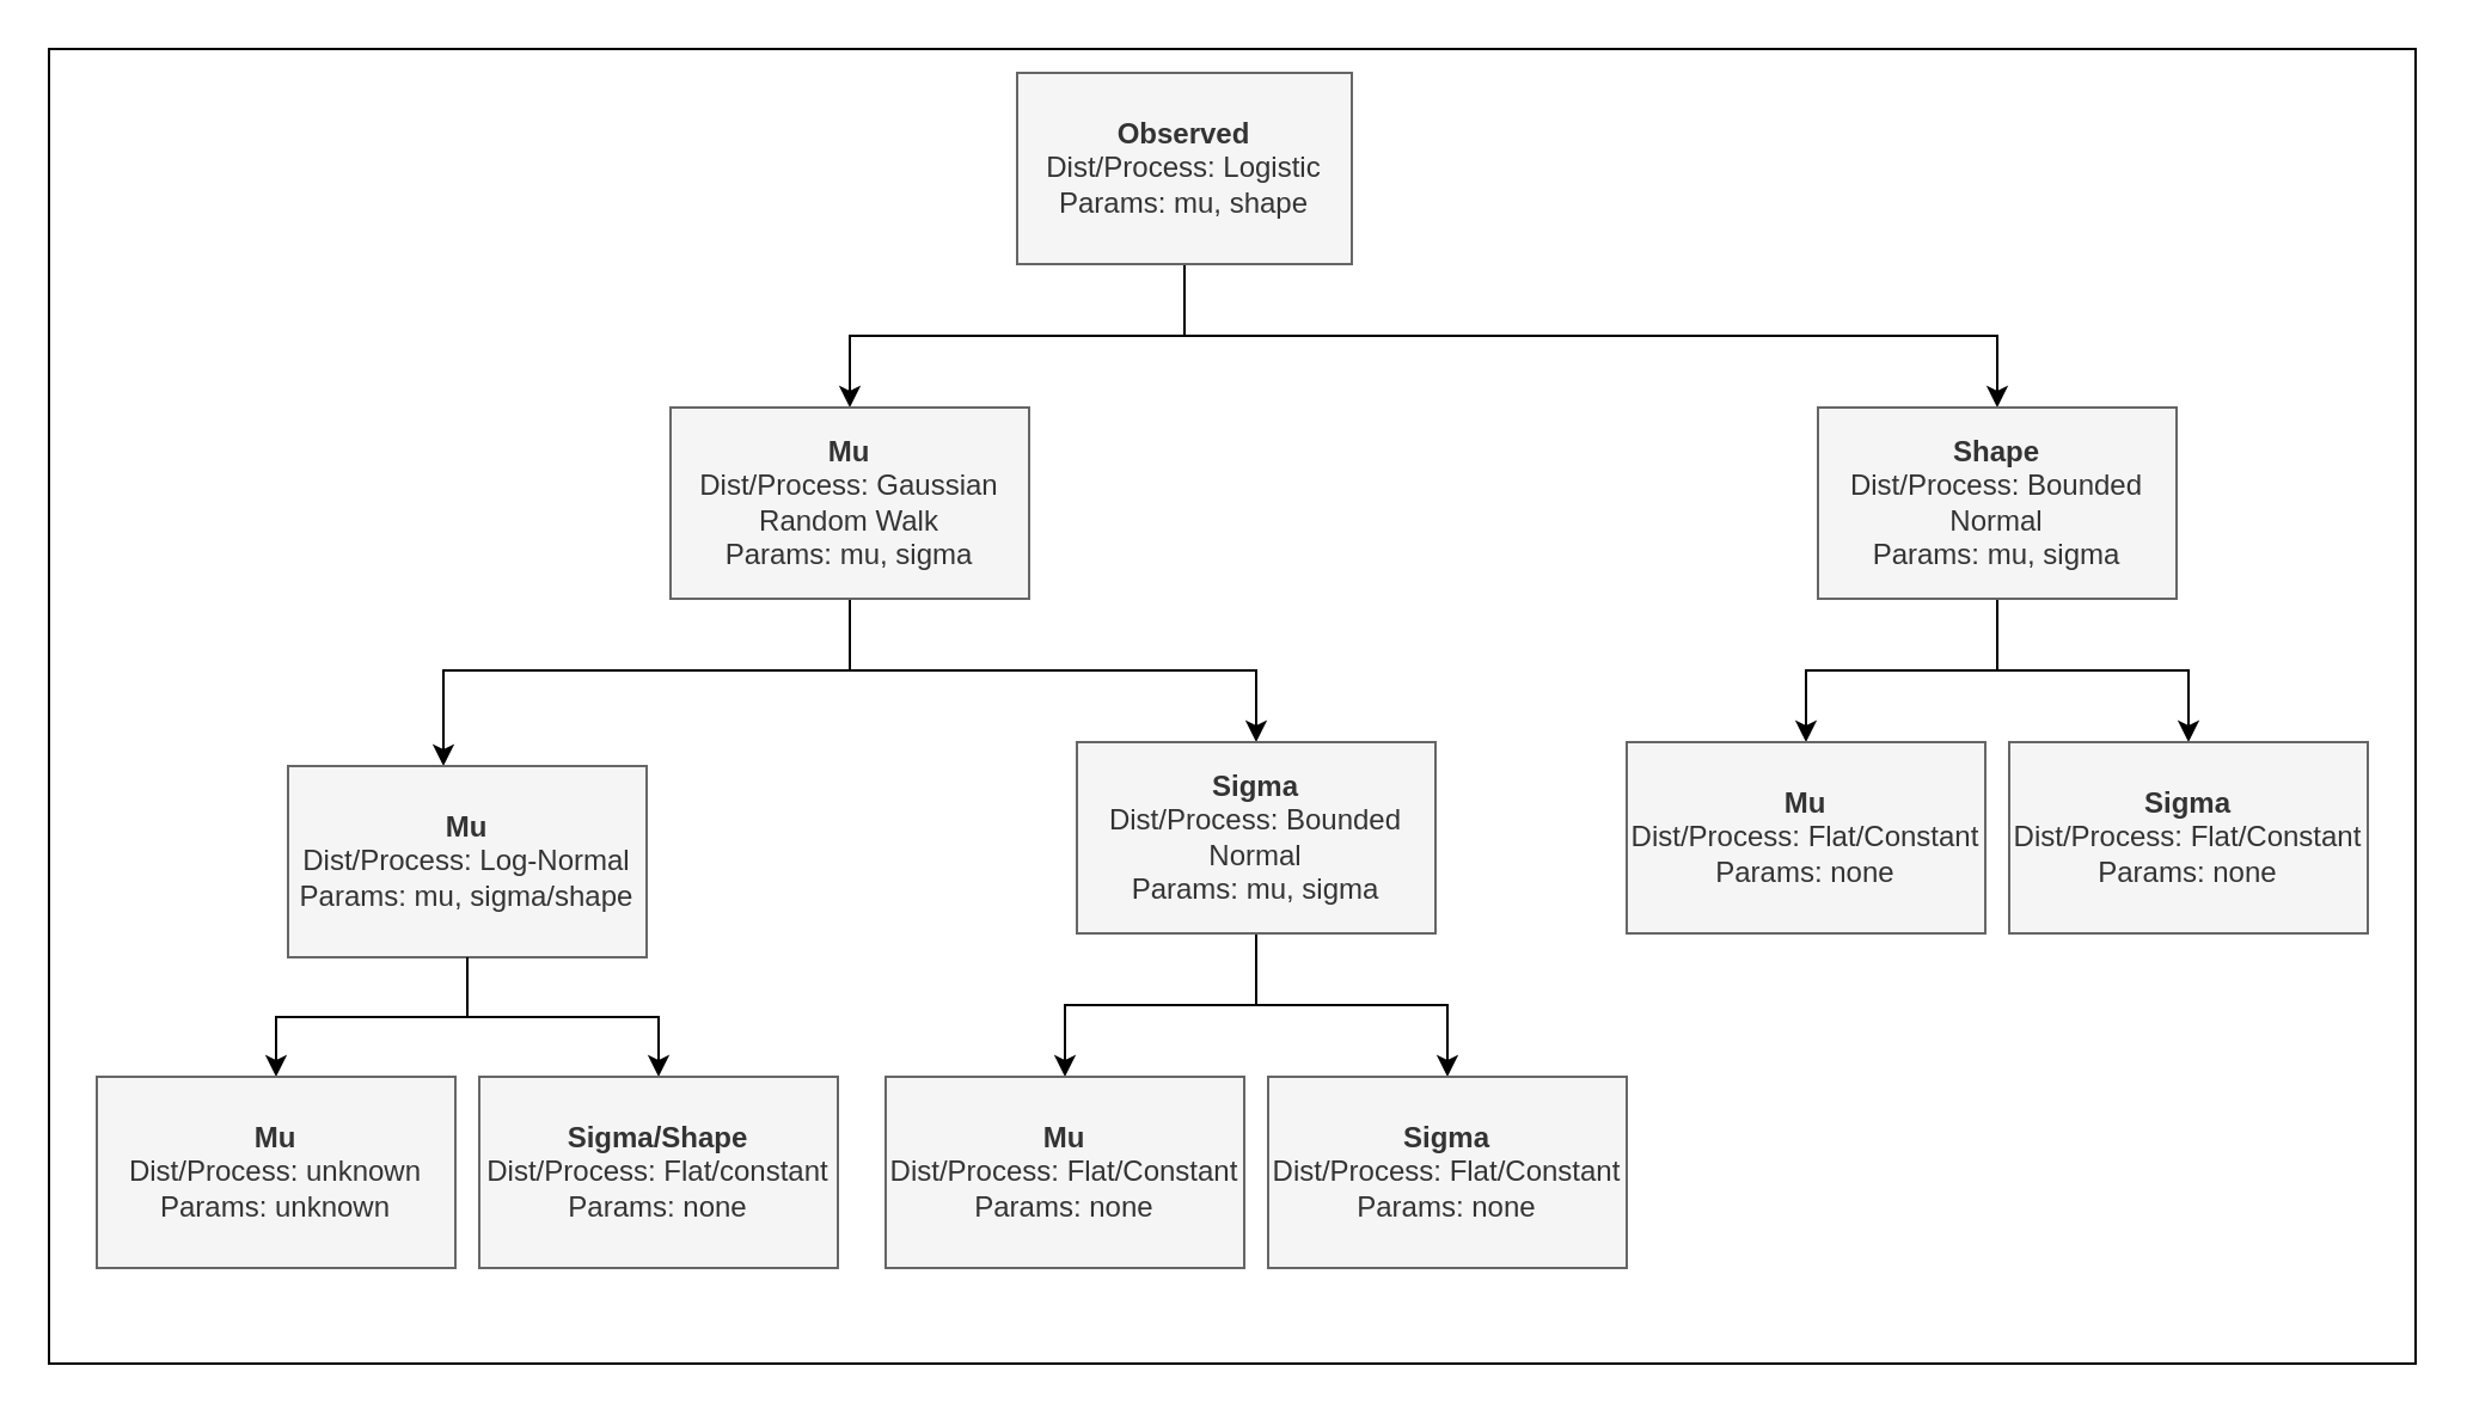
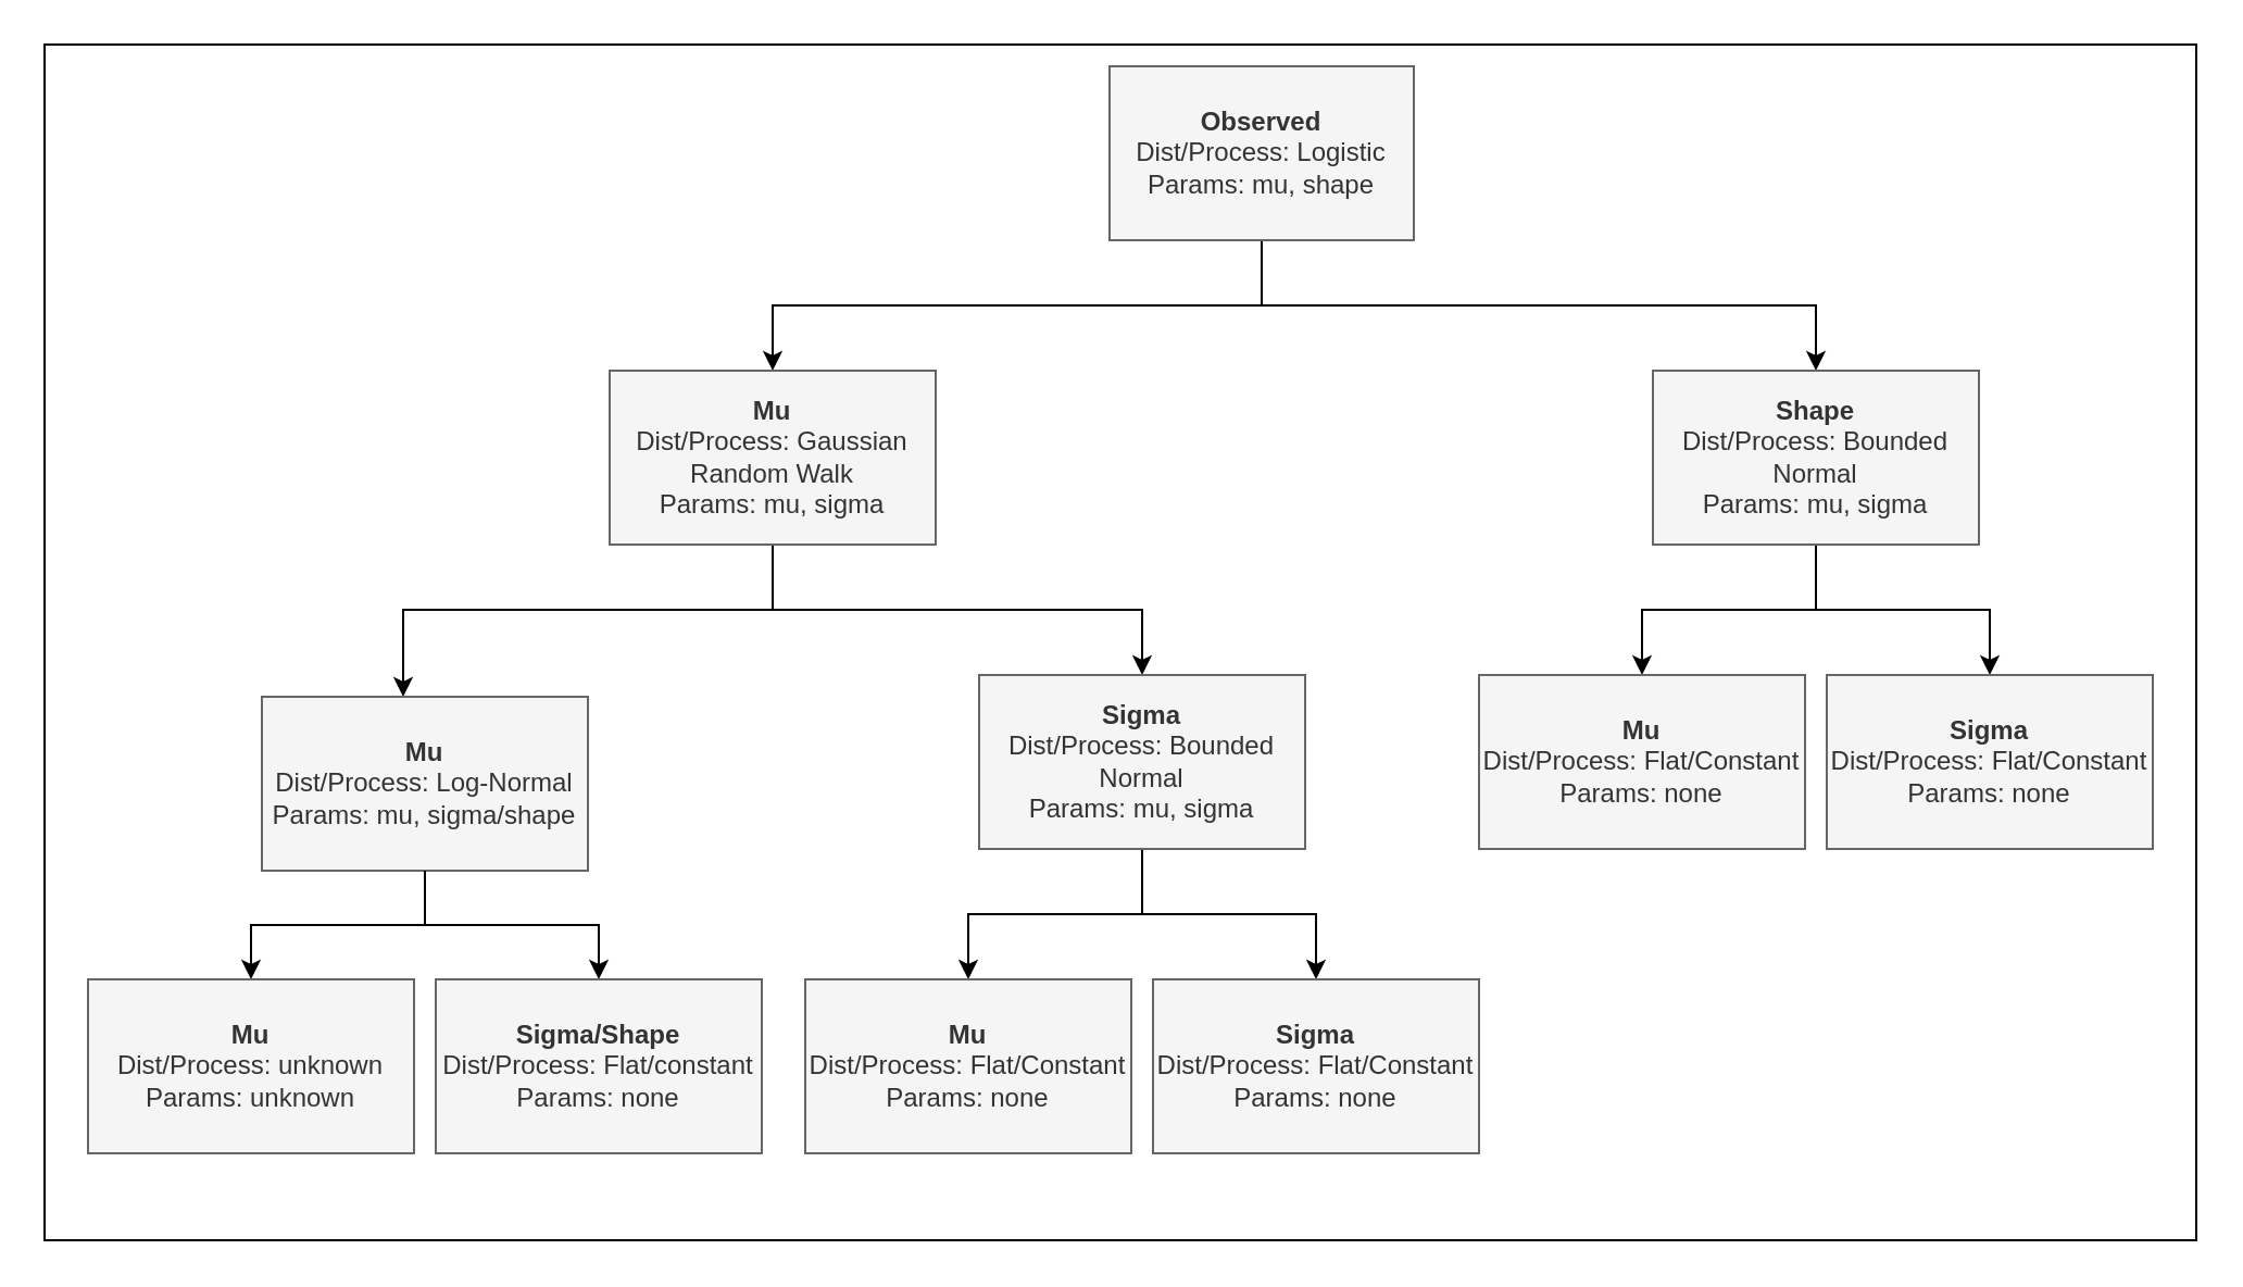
- <mxCell id="4" value="&lt;b&gt;Observed&lt;/b&gt;&lt;br&gt;Dist/Process: Logistic&lt;br&gt;Params: mu, shape" style="rounded=0;whiteSpace=wrap;html=1;fillColor=#f5f5f5;strokeColor=#666666;fontColor=#333333;" parent="1" vertex="1"><mxGeometry x="425" y="30" width="140" height="80" as="geometry" /></mxCell>
+ <mxCell id="4" value="&lt;b&gt;Observed&lt;/b&gt;&lt;br&gt;Dist/Process: Logistic&lt;br&gt;Params: mu, shape" style="rounded=0;whiteSpace=wrap;html=1;fillColor=#f5f5f5;strokeColor=#666666;fontColor=#333333;" parent="1" vertex="1"><mxGeometry x="510" y="30" width="140" height="80" as="geometry" /></mxCell>
